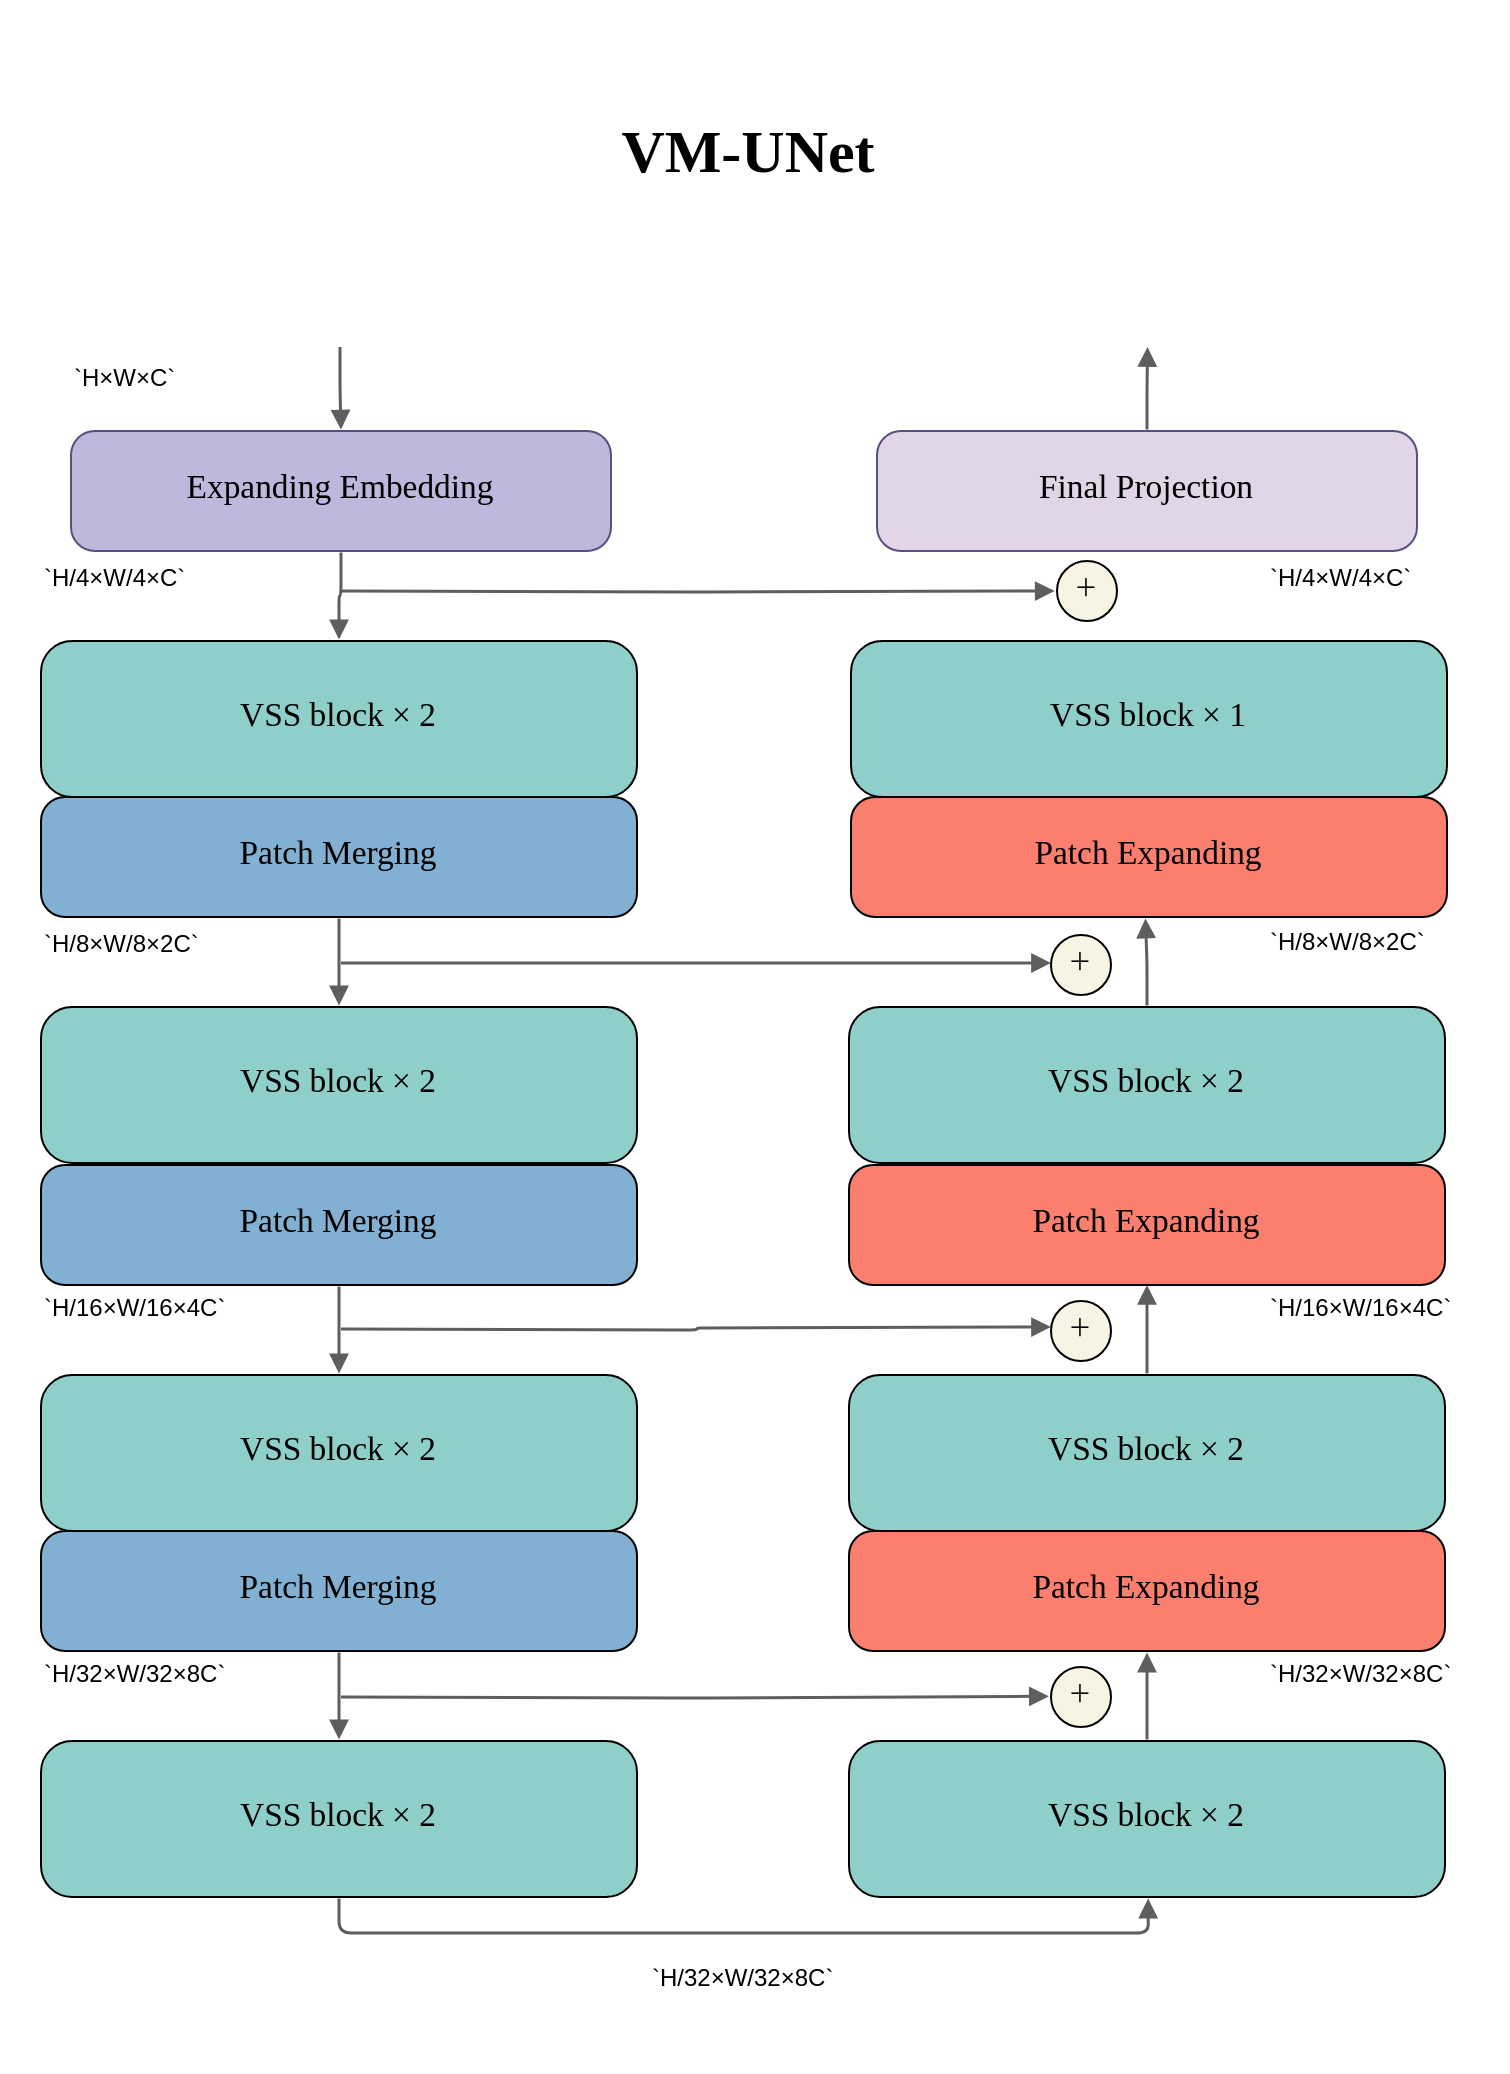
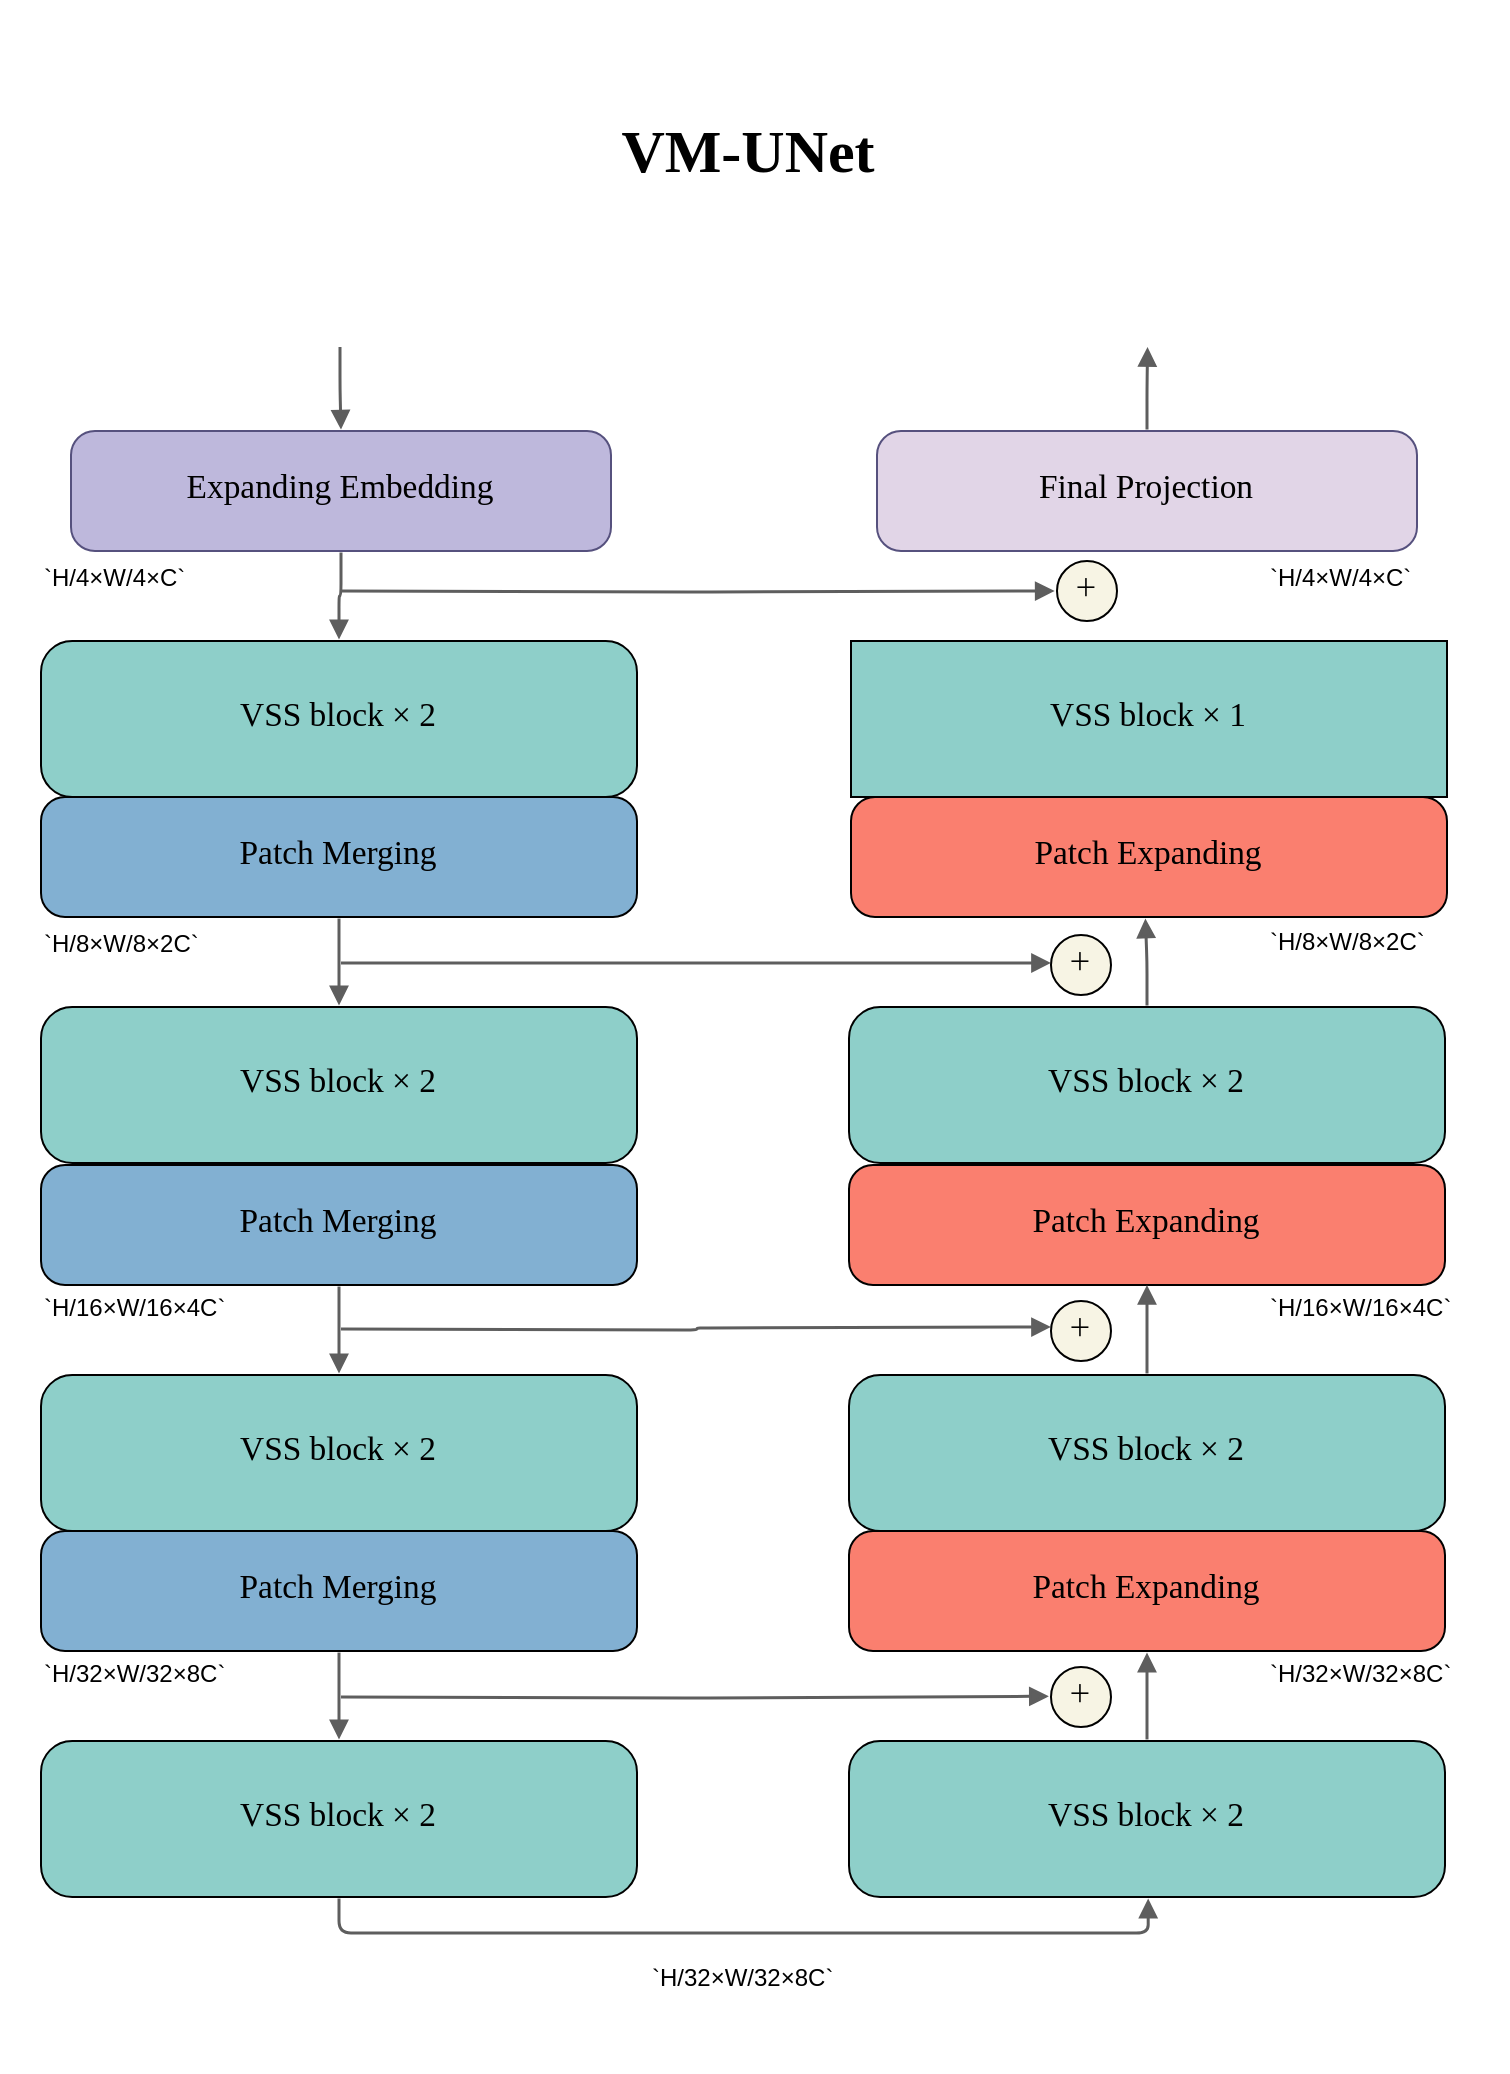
- <mxCell id="48" value="`H×W×C`" style="text;whiteSpace=wrap;" parent="1" vertex="1"><mxGeometry x="35" y="175" width="100" height="40" as="geometry" /></mxCell>
- <mxCell id="11" value="&lt;div style=&quot;display: flex; justify-content: center; text-align: center; align-items: baseline; font-size: 0; line-height: 1.25;margin-top: -2px;&quot;&gt;&lt;span&gt;&lt;span style=&quot;font-size:16.7px;font-family: Lucid JP;&quot;&gt;VSS block × 1&lt;/span&gt;&lt;/span&gt;&lt;/div&gt;" style="rounded=1;arcSize=20;whiteSpace=wrap;overflow=block;blockSpacing=1;html=1;fontSize=13;fontFamily=Lucid JP;spacing=0;strokeOpacity=100;fillOpacity=100;fillColor=#8ECFC9;strokeWidth=NaN;" parent="1" vertex="1"><mxGeometry x="425" y="320" width="298" height="78" as="geometry" /></mxCell>
+ <mxCell id="11" value="&lt;div style=&quot;display: flex; justify-content: center; text-align: center; align-items: baseline; font-size: 0; line-height: 1.25;margin-top: -2px;&quot;&gt;&lt;span&gt;&lt;span style=&quot;font-size:16.7px;font-family: Lucid JP;&quot;&gt;VSS block × 1&lt;/span&gt;&lt;/span&gt;&lt;/div&gt;" style="arcSize=20;whiteSpace=wrap;overflow=block;blockSpacing=1;html=1;fontSize=13;fontFamily=Lucid JP;spacing=0;strokeOpacity=100;fillOpacity=100;fillColor=#8ECFC9;strokeWidth=NaN;rounded=0;" parent="1" vertex="1"><mxGeometry x="425" y="320" width="298" height="78" as="geometry" /></mxCell>
